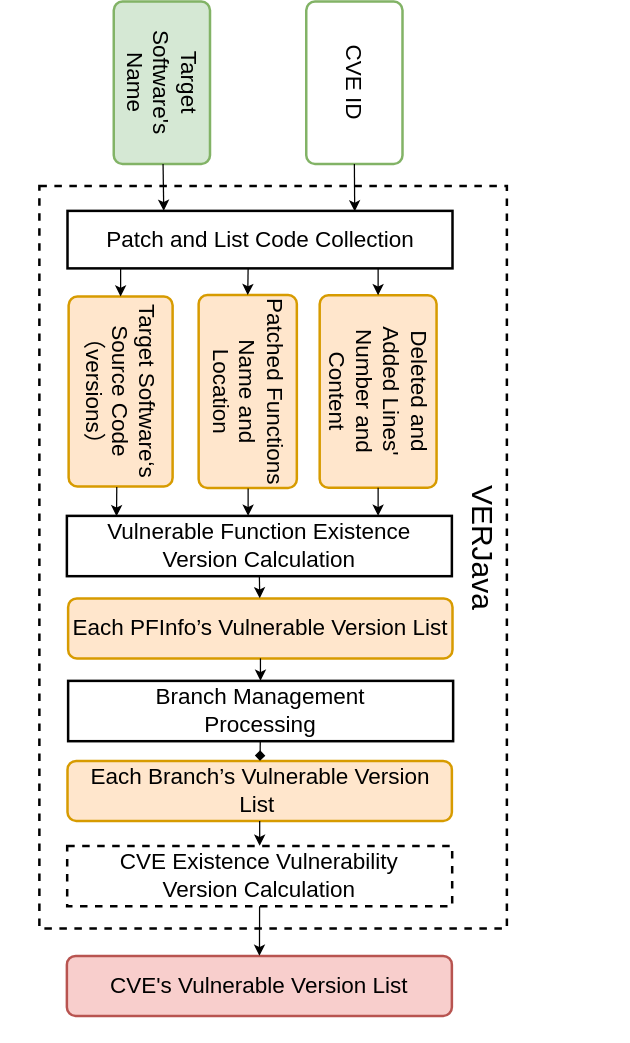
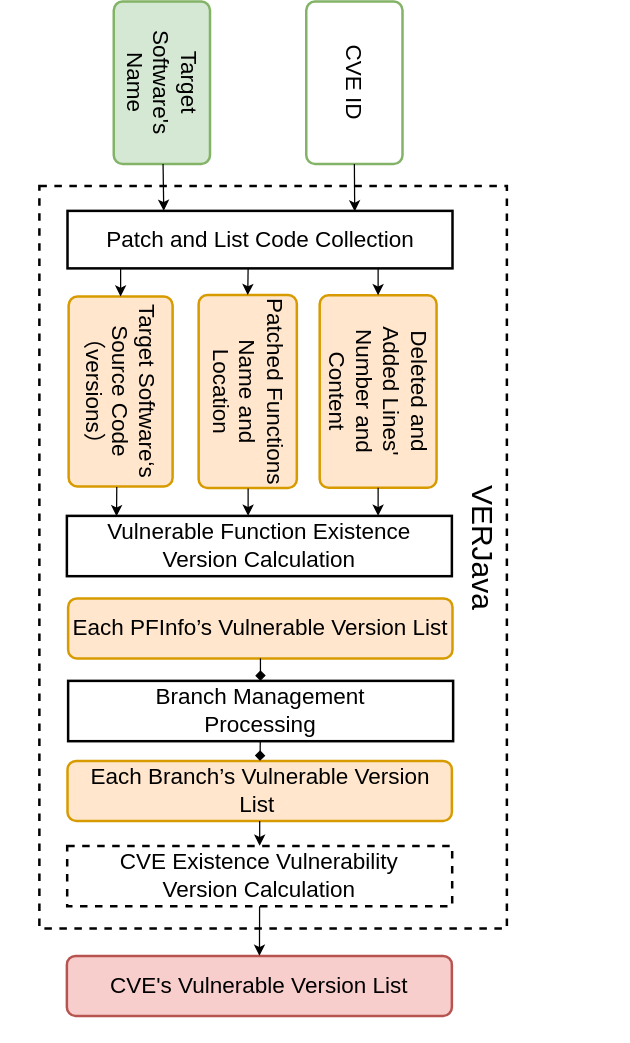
- <mxCell id="10" value="" style="endArrow=classic;html=1;rounded=0;fontSize=16;fontColor=default;exitX=0.5;exitY=1;exitDx=0;exitDy=0;" edge="1" parent="1" source="21" target="6"><mxGeometry width="50" height="50" relative="1" as="geometry"><mxPoint x="207.557" y="455.25" as="sourcePoint" /><mxPoint x="185.5" y="557" as="targetPoint" /><Array as="points" /></mxGeometry></mxCell>
- <mxCell id="9" value="" style="endArrow=classic;html=1;rounded=0;fontSize=16;fontColor=default;" edge="1" parent="1" source="6" target="22"><mxGeometry width="50" height="50" relative="1" as="geometry"><mxPoint x="179.1" y="526.605" as="sourcePoint" /><mxPoint x="208.98" y="537.735" as="targetPoint" /><Array as="points" /></mxGeometry></mxCell>
+ <mxCell id="9" value="" style="endArrow=diamond;html=1;rounded=0;fontSize=16;fontColor=default;" edge="1" parent="1" source="6" target="22"><mxGeometry width="50" height="50" relative="1" as="geometry"><mxPoint x="179.1" y="526.605" as="sourcePoint" /><mxPoint x="208.98" y="537.735" as="targetPoint" /><Array as="points" /></mxGeometry></mxCell>
